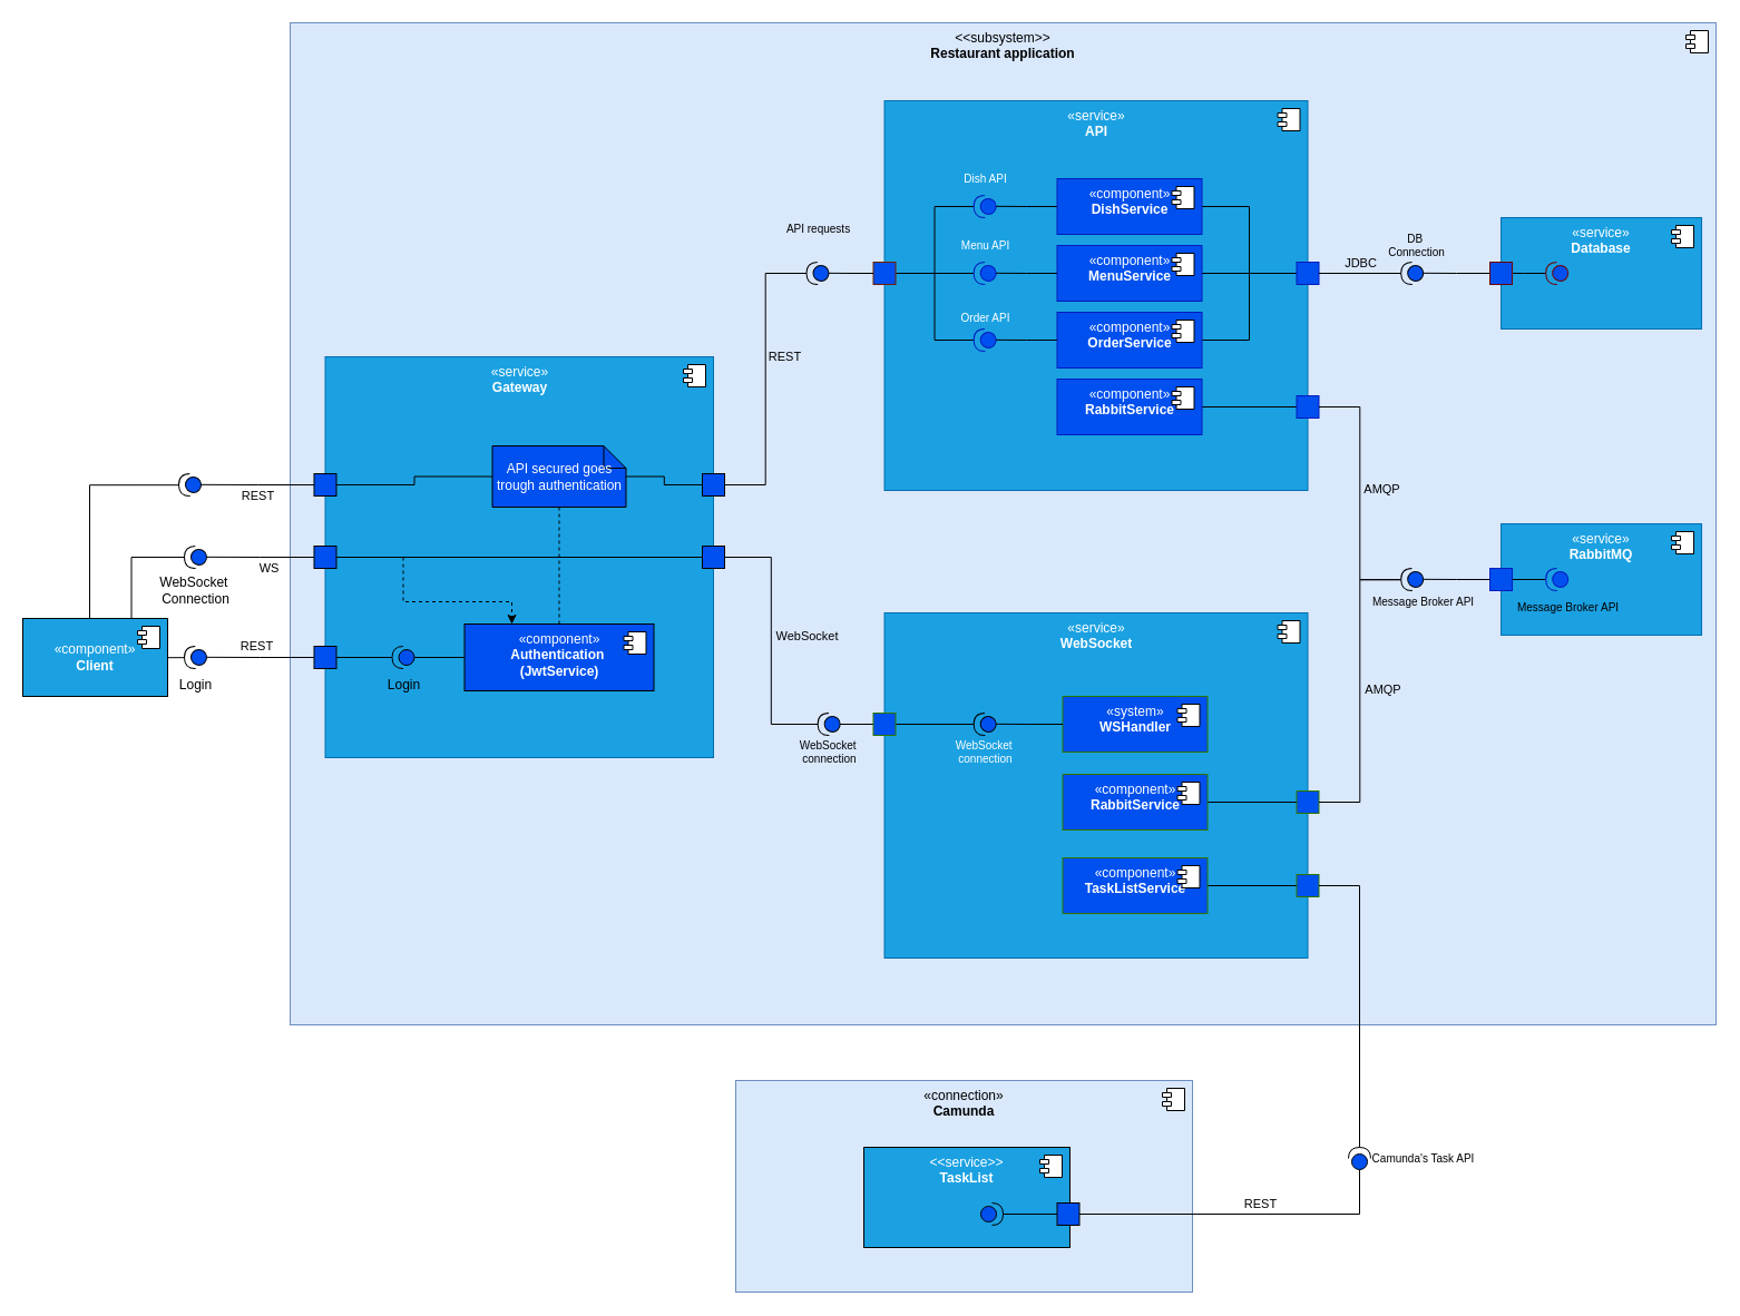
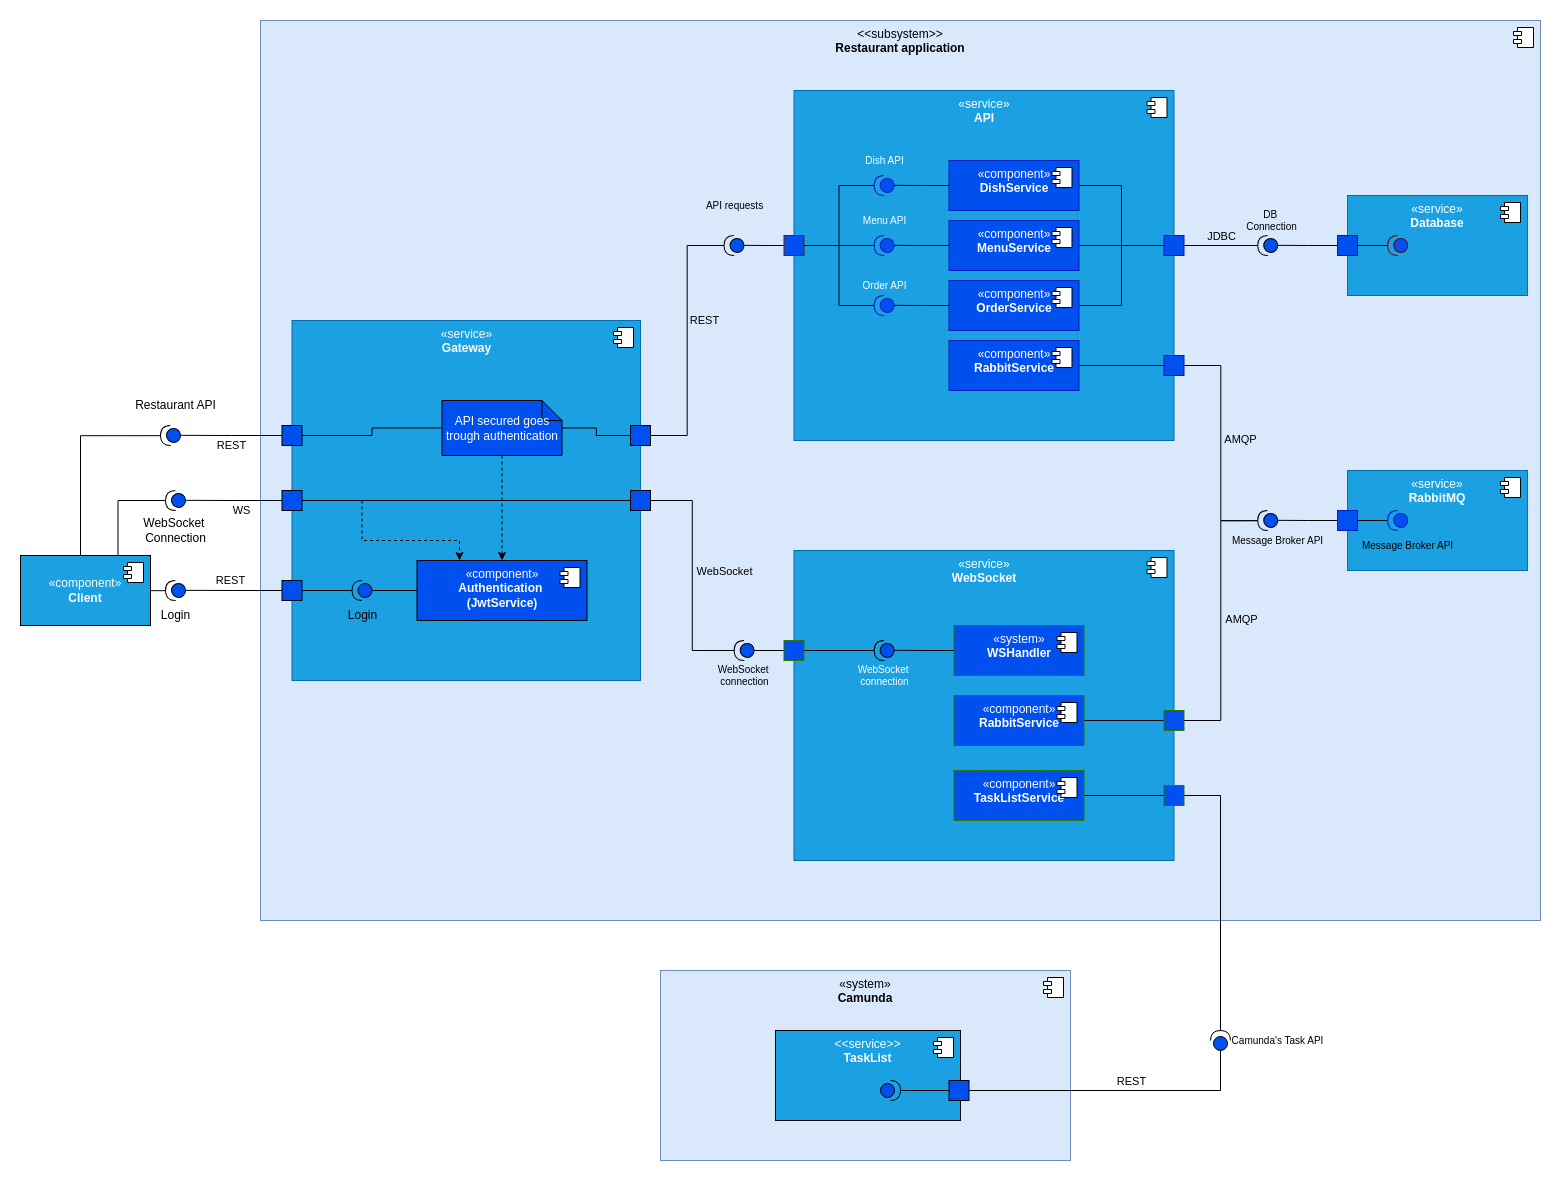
+ <mxCell id="121" value="Restaurant API" style="text;html=1;align=center;verticalAlign=middle;resizable=0;points=[];autosize=1;strokeColor=none;fillColor=none;" vertex="1" parent="1"><mxGeometry x="120" y="390" width="110" height="30" as="geometry" /></mxCell>
- <mxCell id="42" style="edgeStyle=orthogonalEdgeStyle;rounded=0;orthogonalLoop=1;jettySize=auto;html=1;entryX=0.5;entryY=0;entryDx=0;entryDy=0;dashed=1;fontColor=light-dark(#000000,#000000);labelBackgroundColor=none;endArrow=none;" edge="1" parent="1" source="43" target="8"><mxGeometry relative="1" as="geometry" /></mxCell>
+ <mxCell id="42" style="edgeStyle=orthogonalEdgeStyle;rounded=0;orthogonalLoop=1;jettySize=auto;html=1;entryX=0.5;entryY=0;entryDx=0;entryDy=0;dashed=1;fontColor=light-dark(#000000,#000000);labelBackgroundColor=none;" edge="1" parent="1" source="43" target="8"><mxGeometry relative="1" as="geometry" /></mxCell>
- <mxCell id="2" value="«connection»&lt;br&gt;&lt;b&gt;Camunda&lt;/b&gt;" style="html=1;dropTarget=0;whiteSpace=wrap;verticalAlign=top;labelBackgroundColor=none;fillColor=#dae8fc;strokeColor=#6c8ebf;" vertex="1" parent="1"><mxGeometry x="660" y="970" width="410" height="190" as="geometry" /></mxCell>
+ <mxCell id="2" value="«system»&lt;br&gt;&lt;b&gt;Camunda&lt;/b&gt;" style="html=1;dropTarget=0;whiteSpace=wrap;verticalAlign=top;labelBackgroundColor=none;fillColor=#dae8fc;strokeColor=#6c8ebf;" vertex="1" parent="1"><mxGeometry x="660" y="970" width="410" height="190" as="geometry" /></mxCell>
